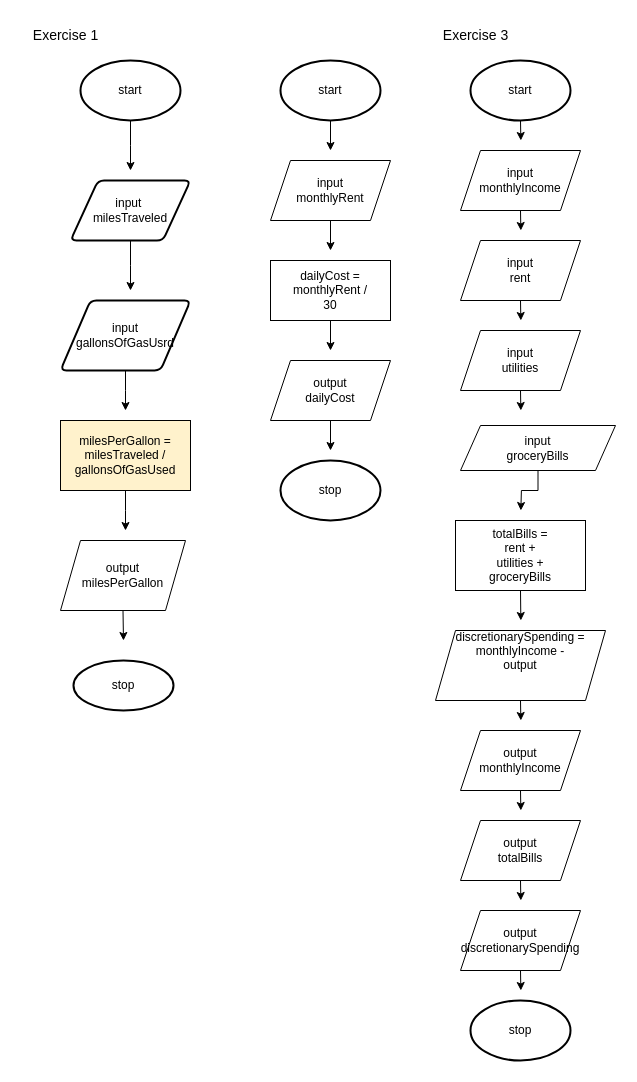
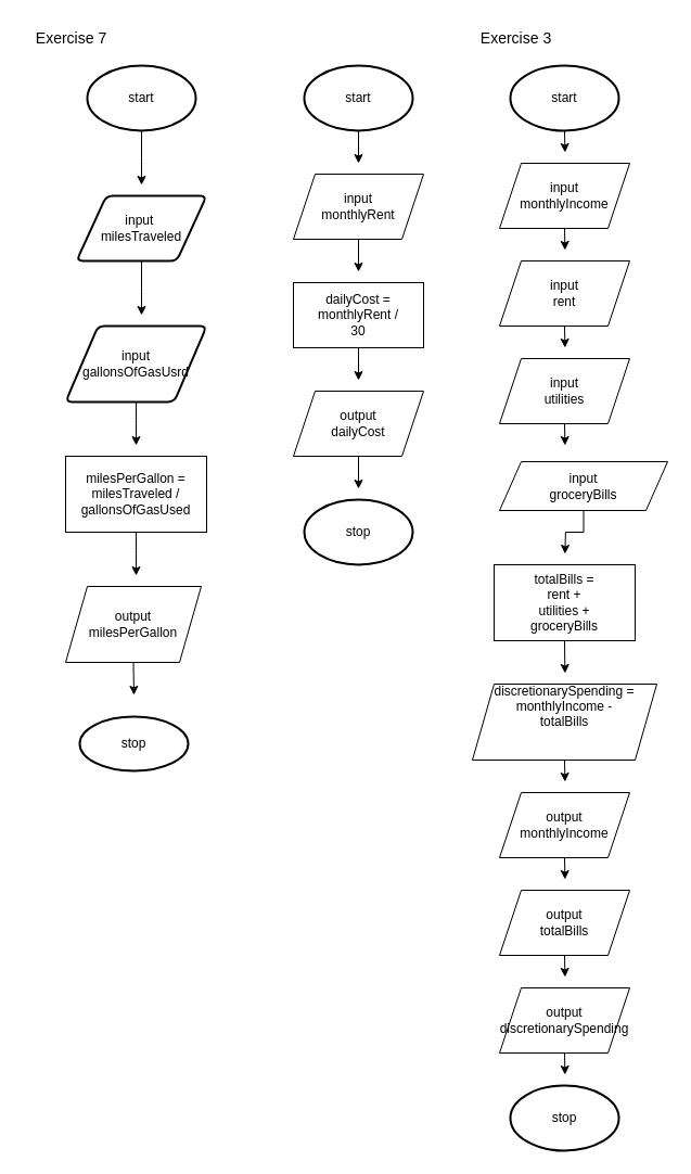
- <mxCell id="2" value="&lt;font style=&quot;font-size: 14px;&quot;&gt;Exercise 1&lt;/font&gt;" style="text;html=1;align=center;verticalAlign=middle;resizable=0;points=[];autosize=1;strokeColor=none;fillColor=none;" vertex="1" parent="1"><mxGeometry y="20" width="90" height="30" as="geometry" x="20" /></mxCell>
+ <mxCell id="2" value="&lt;font style=&quot;font-size: 14px;&quot;&gt;Exercise 7&lt;/font&gt;" style="text;html=1;align=center;verticalAlign=middle;resizable=0;points=[];autosize=1;strokeColor=none;fillColor=none;" vertex="1" parent="1"><mxGeometry y="20" width="90" height="30" as="geometry" x="20" /></mxCell>
- <mxCell id="10" value="milesPerGallon =&lt;div&gt;milesTraveled /&lt;/div&gt;&lt;div&gt;gallonsOfGasUsed&lt;/div&gt;" style="rounded=0;whiteSpace=wrap;html=1;fillColor=#fff2cc;" vertex="1" parent="1"><mxGeometry x="60" y="420" width="130" height="70" as="geometry" /></mxCell>
+ <mxCell id="10" value="milesPerGallon =&lt;div&gt;milesTraveled /&lt;/div&gt;&lt;div&gt;gallonsOfGasUsed&lt;/div&gt;" style="rounded=0;whiteSpace=wrap;html=1;" vertex="1" parent="1"><mxGeometry x="60" y="420" width="130" height="70" as="geometry" /></mxCell>
- <mxCell id="37" value="discretionarySpending =&lt;div&gt;monthlyIncome -&lt;/div&gt;&lt;div&gt;output&lt;br&gt;&lt;div&gt;&lt;br&gt;&lt;div&gt;&lt;br&gt;&lt;/div&gt;&lt;/div&gt;&lt;/div&gt;" style="shape=parallelogram;perimeter=parallelogramPerimeter;whiteSpace=wrap;html=1;fixedSize=1;" vertex="1" parent="1"><mxGeometry x="435" y="630" width="170" height="70" as="geometry" /></mxCell>
+ <mxCell id="37" value="discretionarySpending =&lt;div&gt;monthlyIncome -&lt;/div&gt;&lt;div&gt;totalBills&lt;br&gt;&lt;div&gt;&lt;br&gt;&lt;div&gt;&lt;br&gt;&lt;/div&gt;&lt;/div&gt;&lt;/div&gt;" style="shape=parallelogram;perimeter=parallelogramPerimeter;whiteSpace=wrap;html=1;fixedSize=1;" vertex="1" parent="1"><mxGeometry x="435" y="630" width="170" height="70" as="geometry" /></mxCell>
